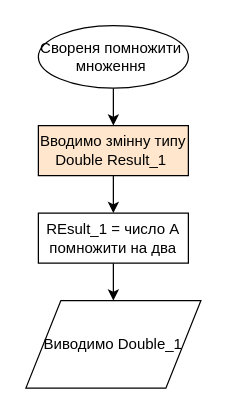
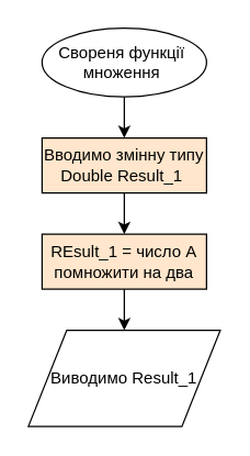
- <mxCell id="3" value="Свореня помножити&amp;nbsp;&lt;br&gt;множення&amp;nbsp;" style="ellipse;whiteSpace=wrap;html=1;" vertex="1" parent="1"><mxGeometry x="30" y="20" width="120" height="50" as="geometry" /></mxCell>
+ <mxCell id="3" value="Свореня функції&amp;nbsp;&lt;br&gt;множення&amp;nbsp;" style="ellipse;whiteSpace=wrap;html=1;" vertex="1" parent="1"><mxGeometry x="30" y="20" width="120" height="50" as="geometry" /></mxCell>
- <mxCell id="7" value="REsult_1 = число А помножити на два" style="rounded=0;whiteSpace=wrap;html=1;" vertex="1" parent="1"><mxGeometry x="30" y="170" width="120" height="40" as="geometry" /></mxCell>
+ <mxCell id="7" value="REsult_1 = число А помножити на два" style="rounded=0;whiteSpace=wrap;html=1;fillColor=#ffe6cc;" vertex="1" parent="1"><mxGeometry x="30" y="170" width="120" height="40" as="geometry" /></mxCell>
- <mxCell id="8" value="Виводимо Double_1" style="shape=parallelogram;perimeter=parallelogramPerimeter;whiteSpace=wrap;html=1;" vertex="1" parent="1"><mxGeometry x="20" y="240" width="140" height="70" as="geometry" /></mxCell>
+ <mxCell id="8" value="Виводимо Result_1" style="shape=parallelogram;perimeter=parallelogramPerimeter;whiteSpace=wrap;html=1;" vertex="1" parent="1"><mxGeometry x="20" y="240" width="140" height="70" as="geometry" /></mxCell>
